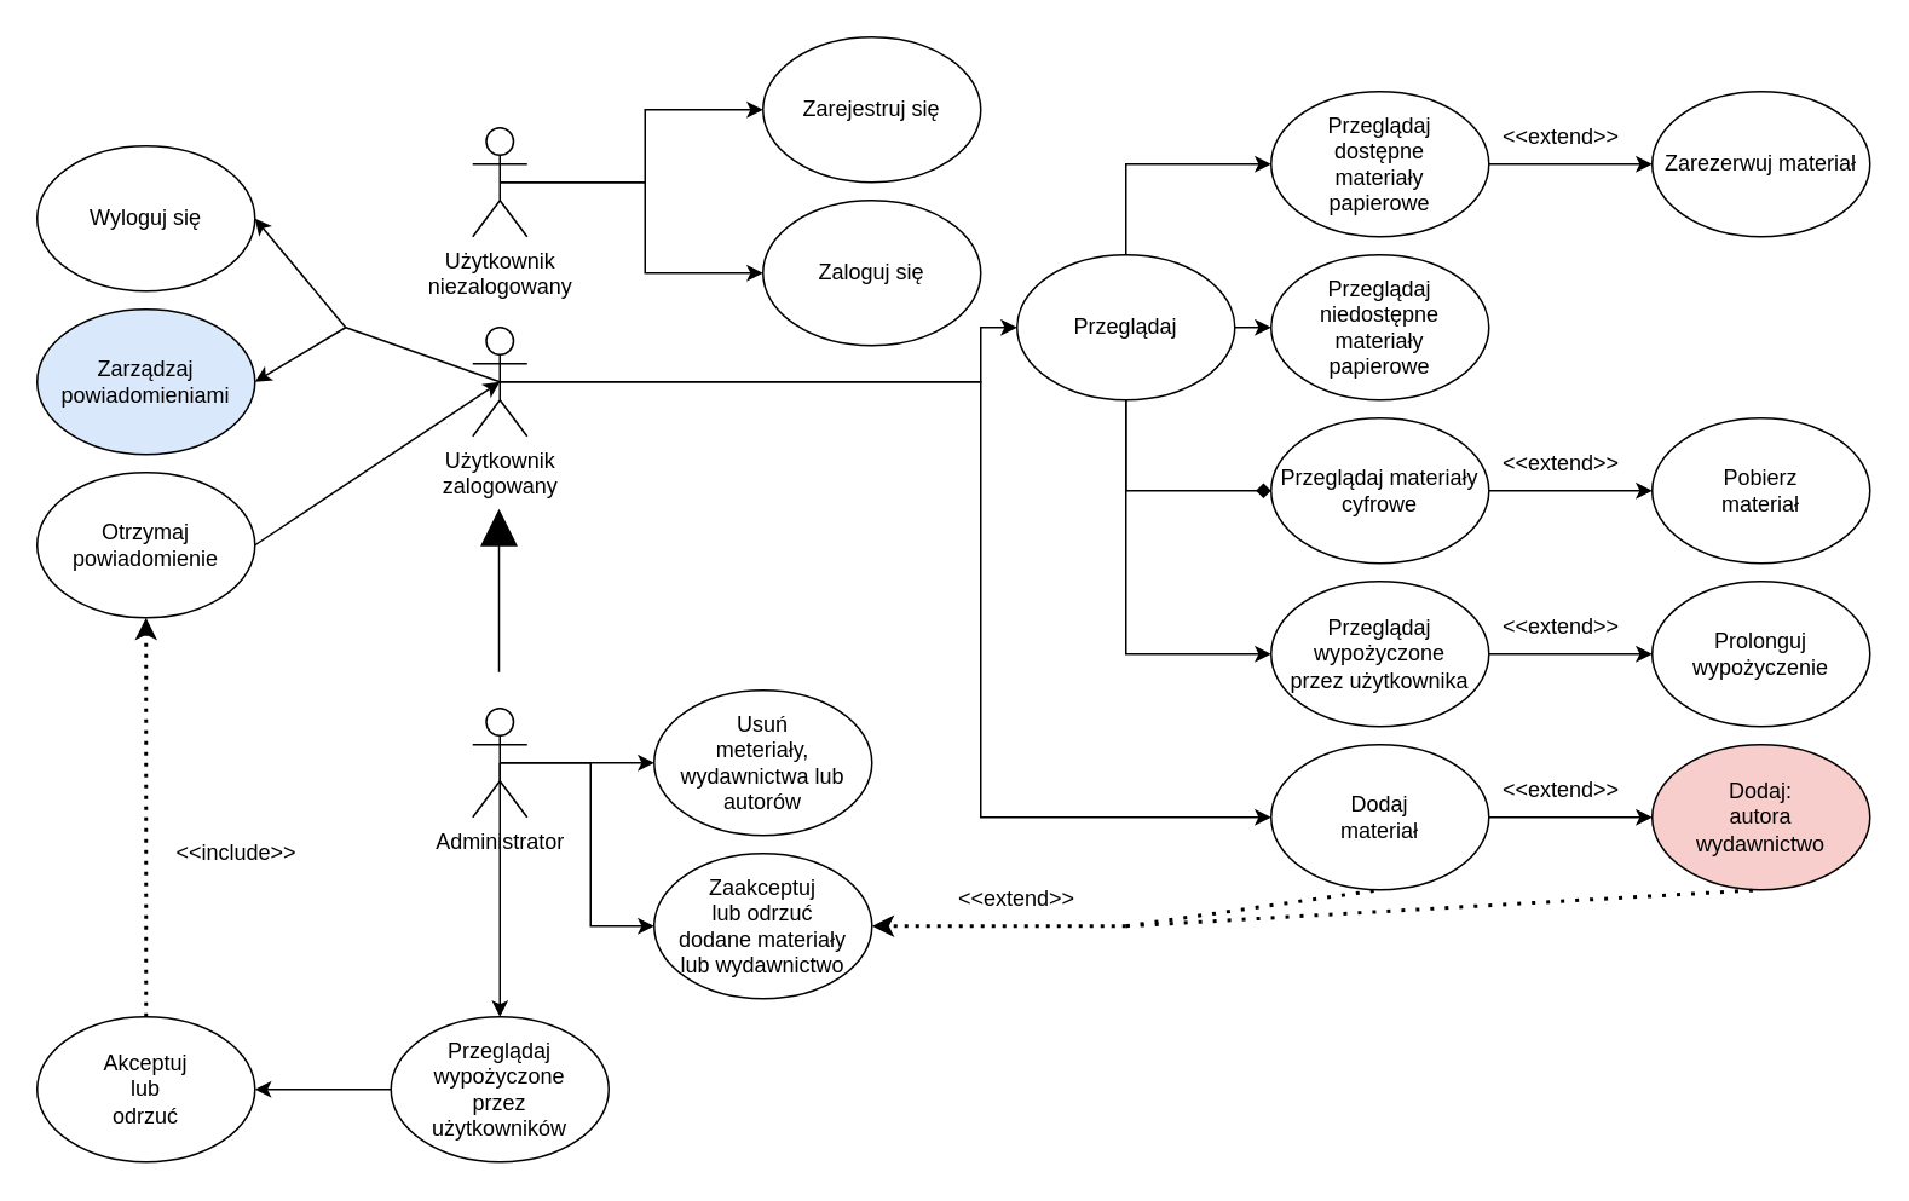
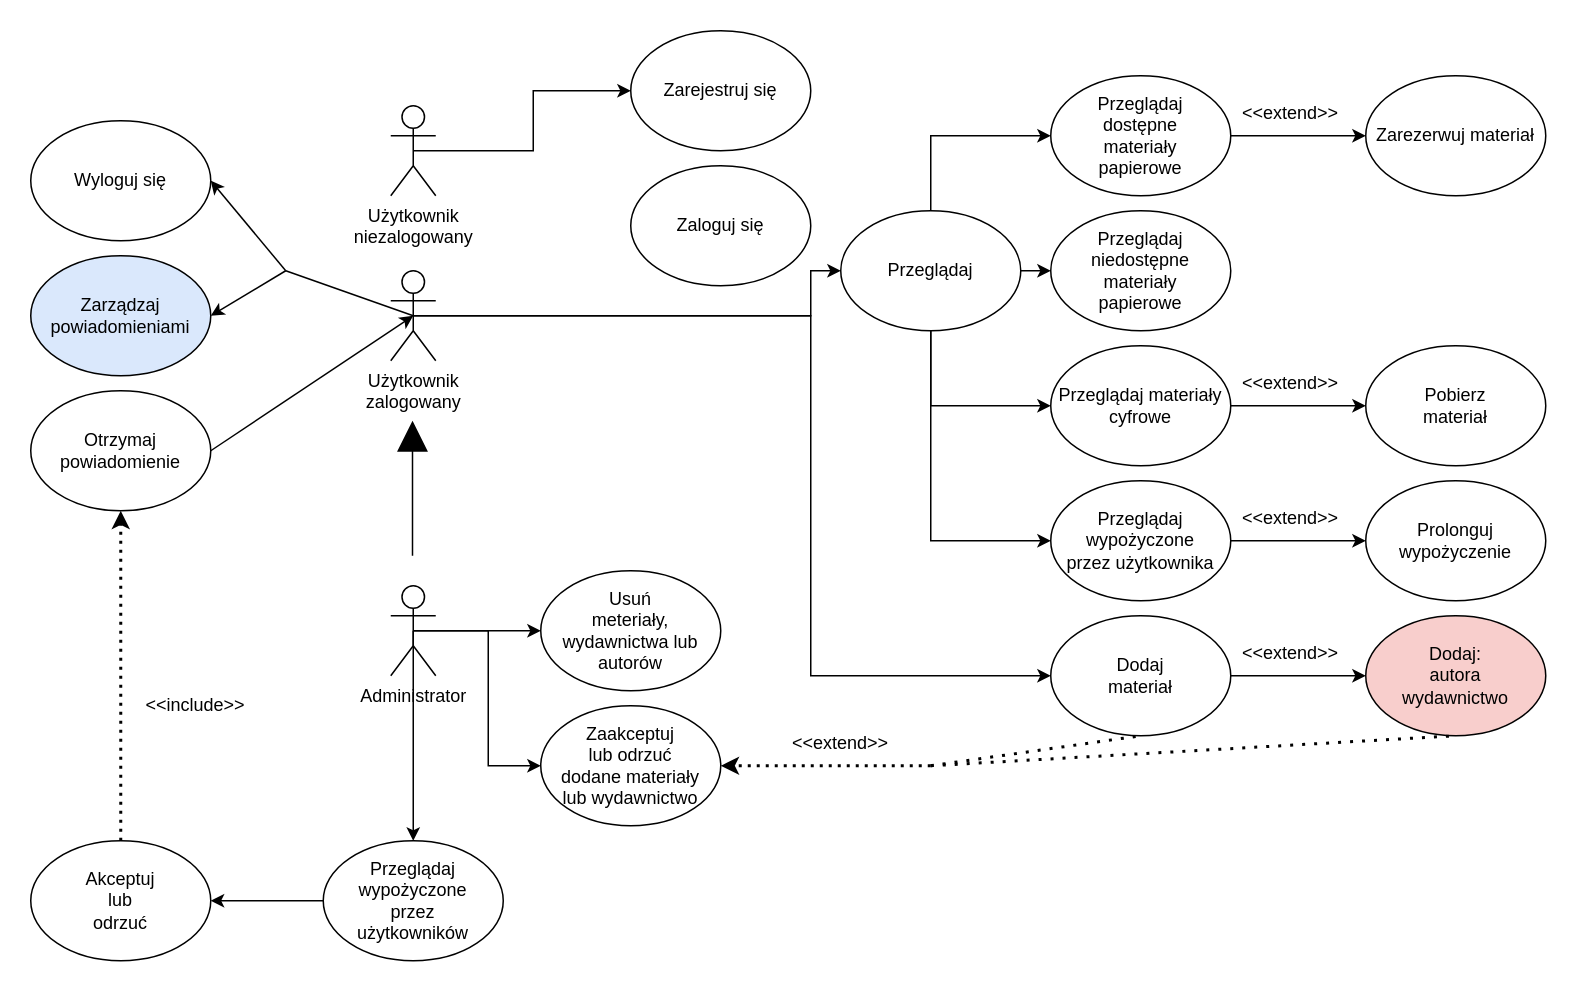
- <mxCell id="3" style="edgeStyle=orthogonalEdgeStyle;rounded=0;orthogonalLoop=1;jettySize=auto;html=1;exitX=0.5;exitY=0.5;exitDx=0;exitDy=0;exitPerimeter=0;entryX=0;entryY=0.5;entryDx=0;entryDy=0;" parent="1" source="4" target="13" edge="1"><mxGeometry relative="1" as="geometry" /></mxCell>
- <mxCell id="15" style="edgeStyle=orthogonalEdgeStyle;rounded=0;orthogonalLoop=1;jettySize=auto;html=1;exitX=0.5;exitY=1;exitDx=0;exitDy=0;entryX=0;entryY=0.5;entryDx=0;entryDy=0;endArrow=diamond;" parent="1" source="18" target="22" edge="1"><mxGeometry relative="1" as="geometry" /></mxCell>
+ <mxCell id="15" style="edgeStyle=orthogonalEdgeStyle;rounded=0;orthogonalLoop=1;jettySize=auto;html=1;exitX=0.5;exitY=1;exitDx=0;exitDy=0;entryX=0;entryY=0.5;entryDx=0;entryDy=0;" parent="1" source="18" target="22" edge="1"><mxGeometry relative="1" as="geometry" /></mxCell>
